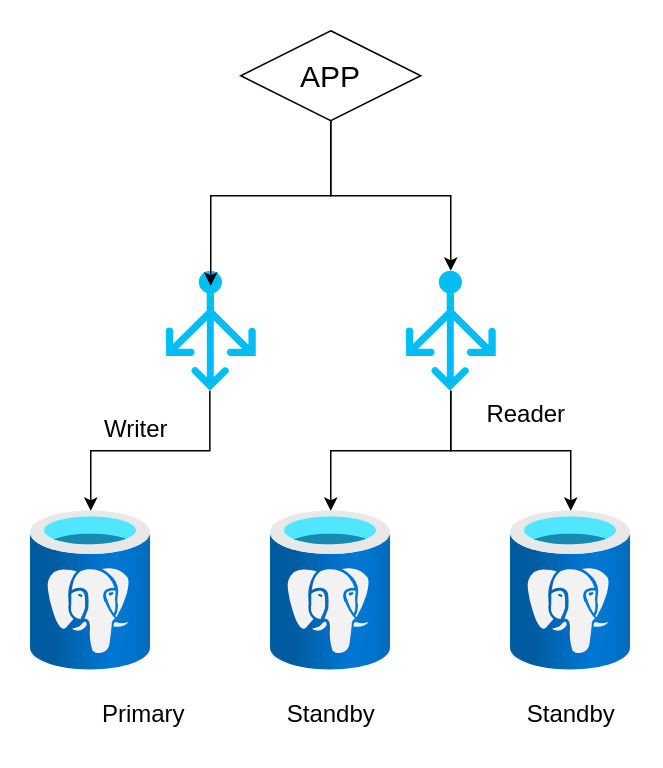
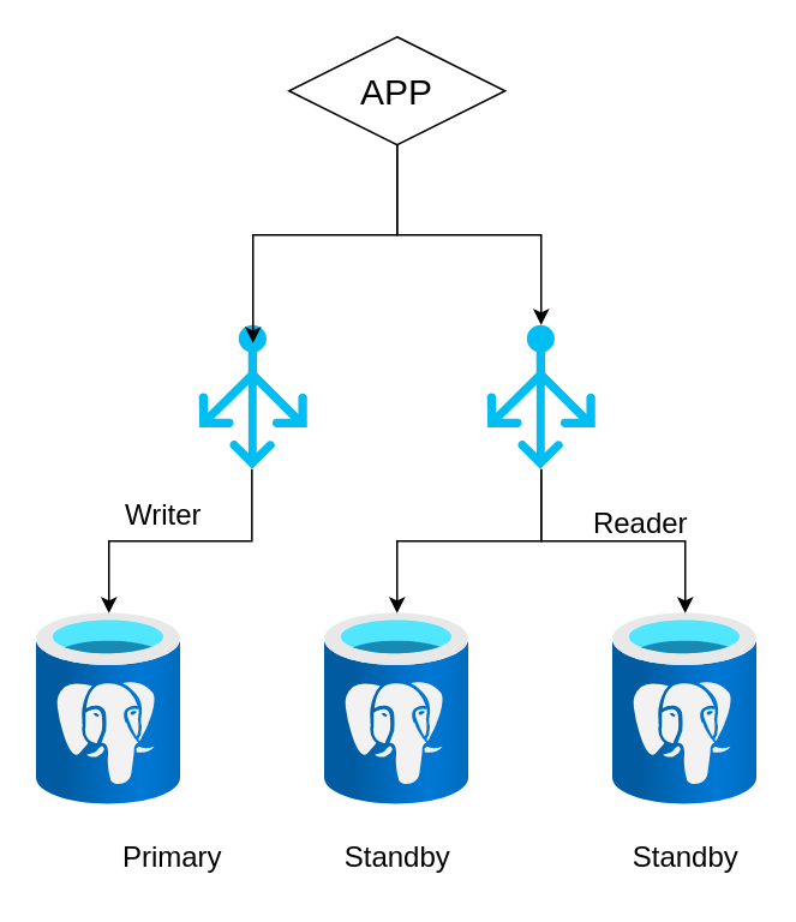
- <mxCell id="17" value="&lt;font style=&quot;font-size: 16px;&quot;&gt;Reader&lt;/font&gt;" style="text;html=1;align=center;verticalAlign=middle;resizable=0;points=[];autosize=1;strokeColor=none;fillColor=none;" vertex="1" parent="1"><mxGeometry x="310" y="260" width="80" height="30" as="geometry" /></mxCell>
+ <mxCell id="17" value="&lt;font style=&quot;font-size: 16px;&quot;&gt;Reader&lt;/font&gt;" style="text;html=1;align=center;verticalAlign=middle;resizable=0;points=[];autosize=1;strokeColor=none;fillColor=none;" vertex="1" parent="1"><mxGeometry x="315" y="275" width="80" height="30" as="geometry" /></mxCell>
